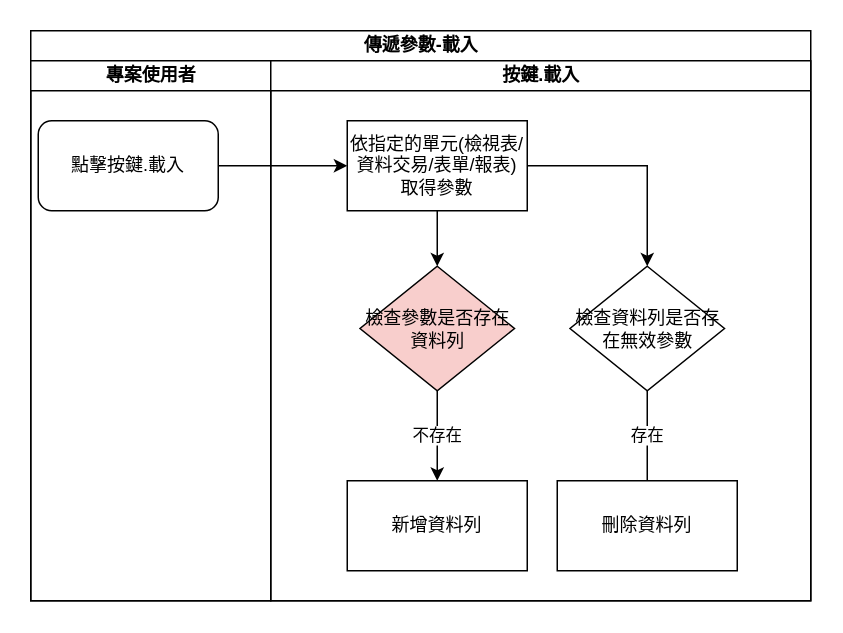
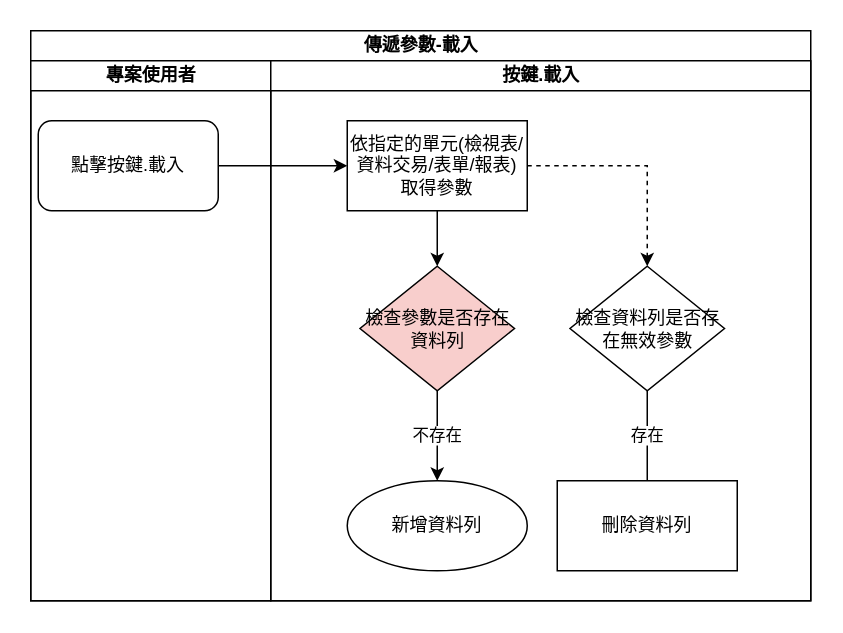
- <mxCell id="7" style="edgeStyle=orthogonalEdgeStyle;rounded=0;orthogonalLoop=1;jettySize=auto;html=1;exitX=1;exitY=0.5;exitDx=0;exitDy=0;entryX=0.5;entryY=0;entryDx=0;entryDy=0;" edge="1" parent="5" source="8" target="13"><mxGeometry relative="1" as="geometry" /></mxCell>
+ <mxCell id="7" style="edgeStyle=orthogonalEdgeStyle;rounded=0;orthogonalLoop=1;jettySize=auto;html=1;exitX=1;exitY=0.5;exitDx=0;exitDy=0;entryX=0.5;entryY=0;entryDx=0;entryDy=0;dashed=1;" edge="1" parent="5" source="8" target="13"><mxGeometry relative="1" as="geometry" /></mxCell>
- <mxCell id="11" value="新增資料列" style="rounded=0;whiteSpace=wrap;html=1;" vertex="1" parent="5"><mxGeometry x="51" y="280" width="120" height="60" as="geometry" /></mxCell>
+ <mxCell id="11" value="新增資料列" style="ellipse;whiteSpace=wrap;html=1;" vertex="1" parent="5"><mxGeometry x="51" y="280" width="120" height="60" as="geometry" /></mxCell>
